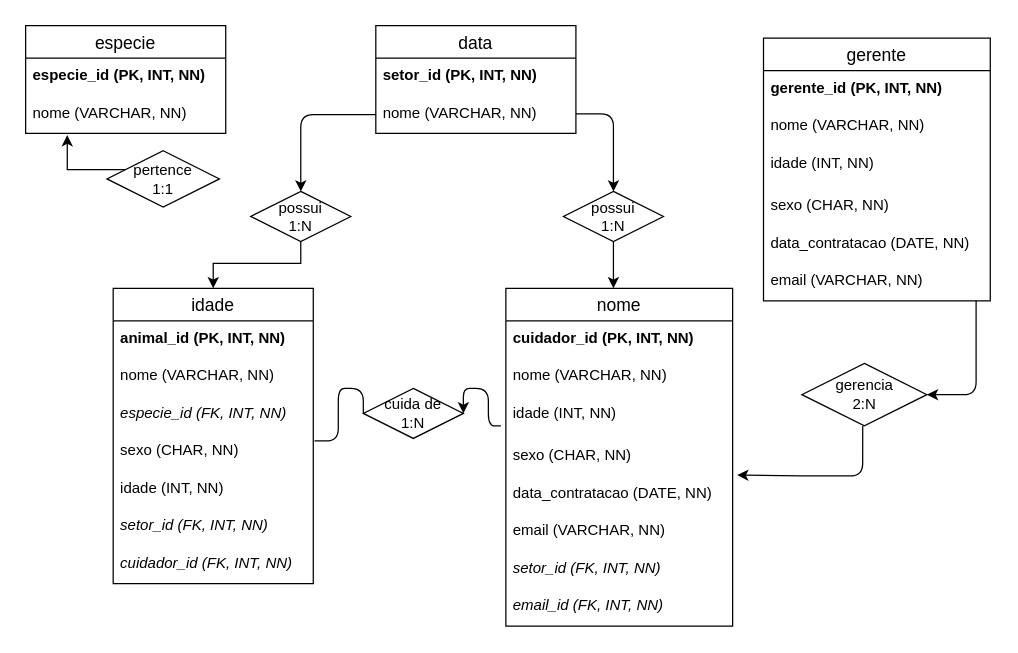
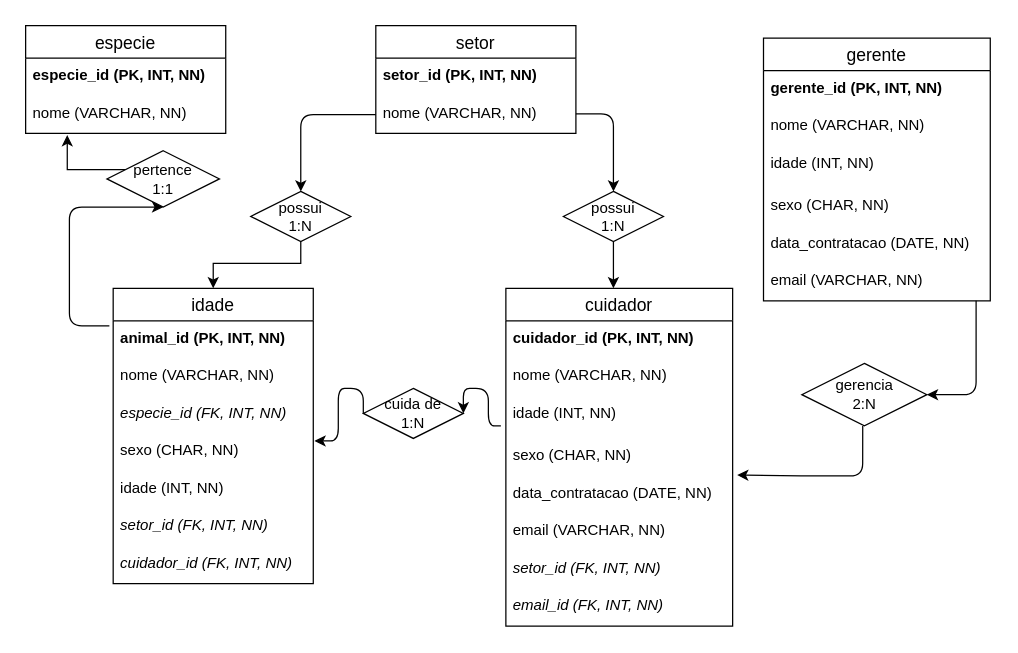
- <mxCell id="13" value="data" style="swimlane;fontStyle=0;childLayout=stackLayout;horizontal=1;startSize=26;horizontalStack=0;resizeParent=1;resizeParentMax=0;resizeLast=0;collapsible=1;marginBottom=0;align=center;fontSize=14;" vertex="1" parent="1"><mxGeometry x="300" y="20" width="160" height="86" as="geometry" /></mxCell>
+ <mxCell id="13" value="setor" style="swimlane;fontStyle=0;childLayout=stackLayout;horizontal=1;startSize=26;horizontalStack=0;resizeParent=1;resizeParentMax=0;resizeLast=0;collapsible=1;marginBottom=0;align=center;fontSize=14;" vertex="1" parent="1"><mxGeometry x="300" y="20" width="160" height="86" as="geometry" /></mxCell>
+ <mxCell id="32" value="" style="edgeStyle=segmentEdgeStyle;endArrow=classic;html=1;exitX=-0.019;exitY=0.133;exitDx=0;exitDy=0;exitPerimeter=0;entryX=0.5;entryY=1;entryDx=0;entryDy=0;" edge="1" parent="1" source="6" target="34"><mxGeometry width="50" height="50" relative="1" as="geometry"><mxPoint x="20" y="250" as="sourcePoint" /><mxPoint x="100" y="220" as="targetPoint" /><Array as="points"><mxPoint x="55" y="260" /></Array></mxGeometry></mxCell>
- <mxCell id="16" value="nome" style="swimlane;fontStyle=0;childLayout=stackLayout;horizontal=1;startSize=26;horizontalStack=0;resizeParent=1;resizeParentMax=0;resizeLast=0;collapsible=1;marginBottom=0;align=center;fontSize=14;" vertex="1" parent="1"><mxGeometry x="404" y="230" width="181.33" height="270" as="geometry" /></mxCell>
+ <mxCell id="16" value="cuidador" style="swimlane;fontStyle=0;childLayout=stackLayout;horizontal=1;startSize=26;horizontalStack=0;resizeParent=1;resizeParentMax=0;resizeLast=0;collapsible=1;marginBottom=0;align=center;fontSize=14;" vertex="1" parent="1"><mxGeometry x="404" y="230" width="181.33" height="270" as="geometry" /></mxCell>
- <mxCell id="43" value="" style="edgeStyle=segmentEdgeStyle;endArrow=none;html=1;entryX=1.006;entryY=1.2;entryDx=0;entryDy=0;entryPerimeter=0;exitX=0;exitY=0.5;exitDx=0;exitDy=0;" edge="1" parent="1" source="42" target="8"><mxGeometry width="50" height="50" relative="1" as="geometry"><mxPoint x="368" y="350" as="sourcePoint" /><mxPoint x="338" y="320" as="targetPoint" /><Array as="points"><mxPoint x="270" y="310" /><mxPoint x="270" y="352" /></Array></mxGeometry></mxCell>
+ <mxCell id="43" value="" style="edgeStyle=segmentEdgeStyle;endArrow=classic;html=1;entryX=1.006;entryY=1.2;entryDx=0;entryDy=0;entryPerimeter=0;exitX=0;exitY=0.5;exitDx=0;exitDy=0;" edge="1" parent="1" source="42" target="8"><mxGeometry width="50" height="50" relative="1" as="geometry"><mxPoint x="368" y="350" as="sourcePoint" /><mxPoint x="338" y="320" as="targetPoint" /><Array as="points"><mxPoint x="270" y="310" /><mxPoint x="270" y="352" /></Array></mxGeometry></mxCell>
